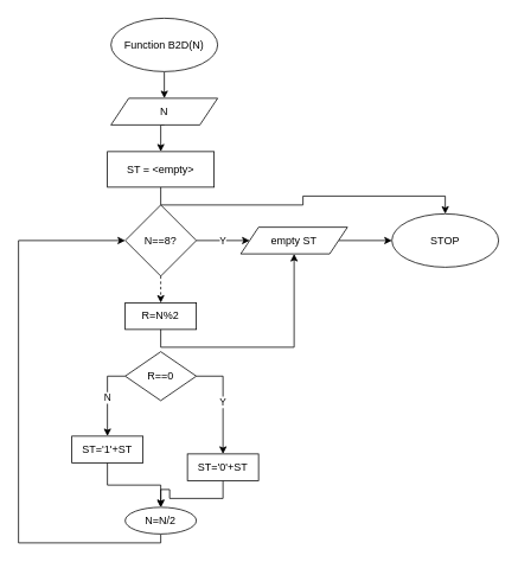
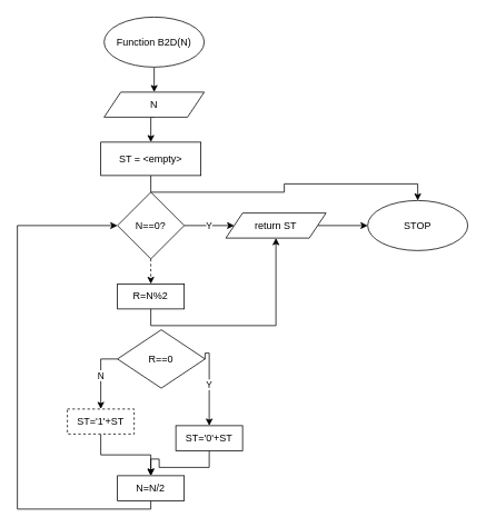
- <mxCell id="11" value="N==8?" style="rhombus;whiteSpace=wrap;html=1;" parent="1" vertex="1"><mxGeometry x="140" y="230" width="80" height="80" as="geometry" /></mxCell>
+ <mxCell id="11" value="N==0?" style="rhombus;whiteSpace=wrap;html=1;" parent="1" vertex="1"><mxGeometry x="140" y="230" width="80" height="80" as="geometry" /></mxCell>
- <mxCell id="13" value="empty ST" style="shape=parallelogram;perimeter=parallelogramPerimeter;whiteSpace=wrap;html=1;fixedSize=1;" parent="1" vertex="1"><mxGeometry x="270" y="255" width="120" height="30" as="geometry" /></mxCell>
+ <mxCell id="13" value="return ST" style="shape=parallelogram;perimeter=parallelogramPerimeter;whiteSpace=wrap;html=1;fixedSize=1;" parent="1" vertex="1"><mxGeometry x="270" y="255" width="120" height="30" as="geometry" /></mxCell>
- <mxCell id="21" value="R==0" style="rhombus;whiteSpace=wrap;html=1;" vertex="1" parent="1"><mxGeometry x="140" y="395" width="80" height="55" as="geometry" /></mxCell>
+ <mxCell id="21" value="R==0" style="rhombus;whiteSpace=wrap;html=1;" vertex="1" parent="1"><mxGeometry x="140" y="395" width="105" height="70" as="geometry" /></mxCell>
- <mxCell id="24" value="ST='1'+ST" style="rounded=0;whiteSpace=wrap;html=1;" vertex="1" parent="1"><mxGeometry x="80" y="490" width="80" height="30" as="geometry" /></mxCell>
+ <mxCell id="24" value="ST='1'+ST" style="rounded=0;whiteSpace=wrap;html=1;dashed=1;" vertex="1" parent="1"><mxGeometry x="80" y="490" width="80" height="30" as="geometry" /></mxCell>
- <mxCell id="17" value="N=N/2" style="ellipse;whiteSpace=wrap;html=1;" parent="1" vertex="1"><mxGeometry x="140" y="570" width="80" height="30" as="geometry" /></mxCell>
+ <mxCell id="17" value="N=N/2" style="rounded=0;whiteSpace=wrap;html=1;" parent="1" vertex="1"><mxGeometry x="140" y="570" width="80" height="30" as="geometry" /></mxCell>
